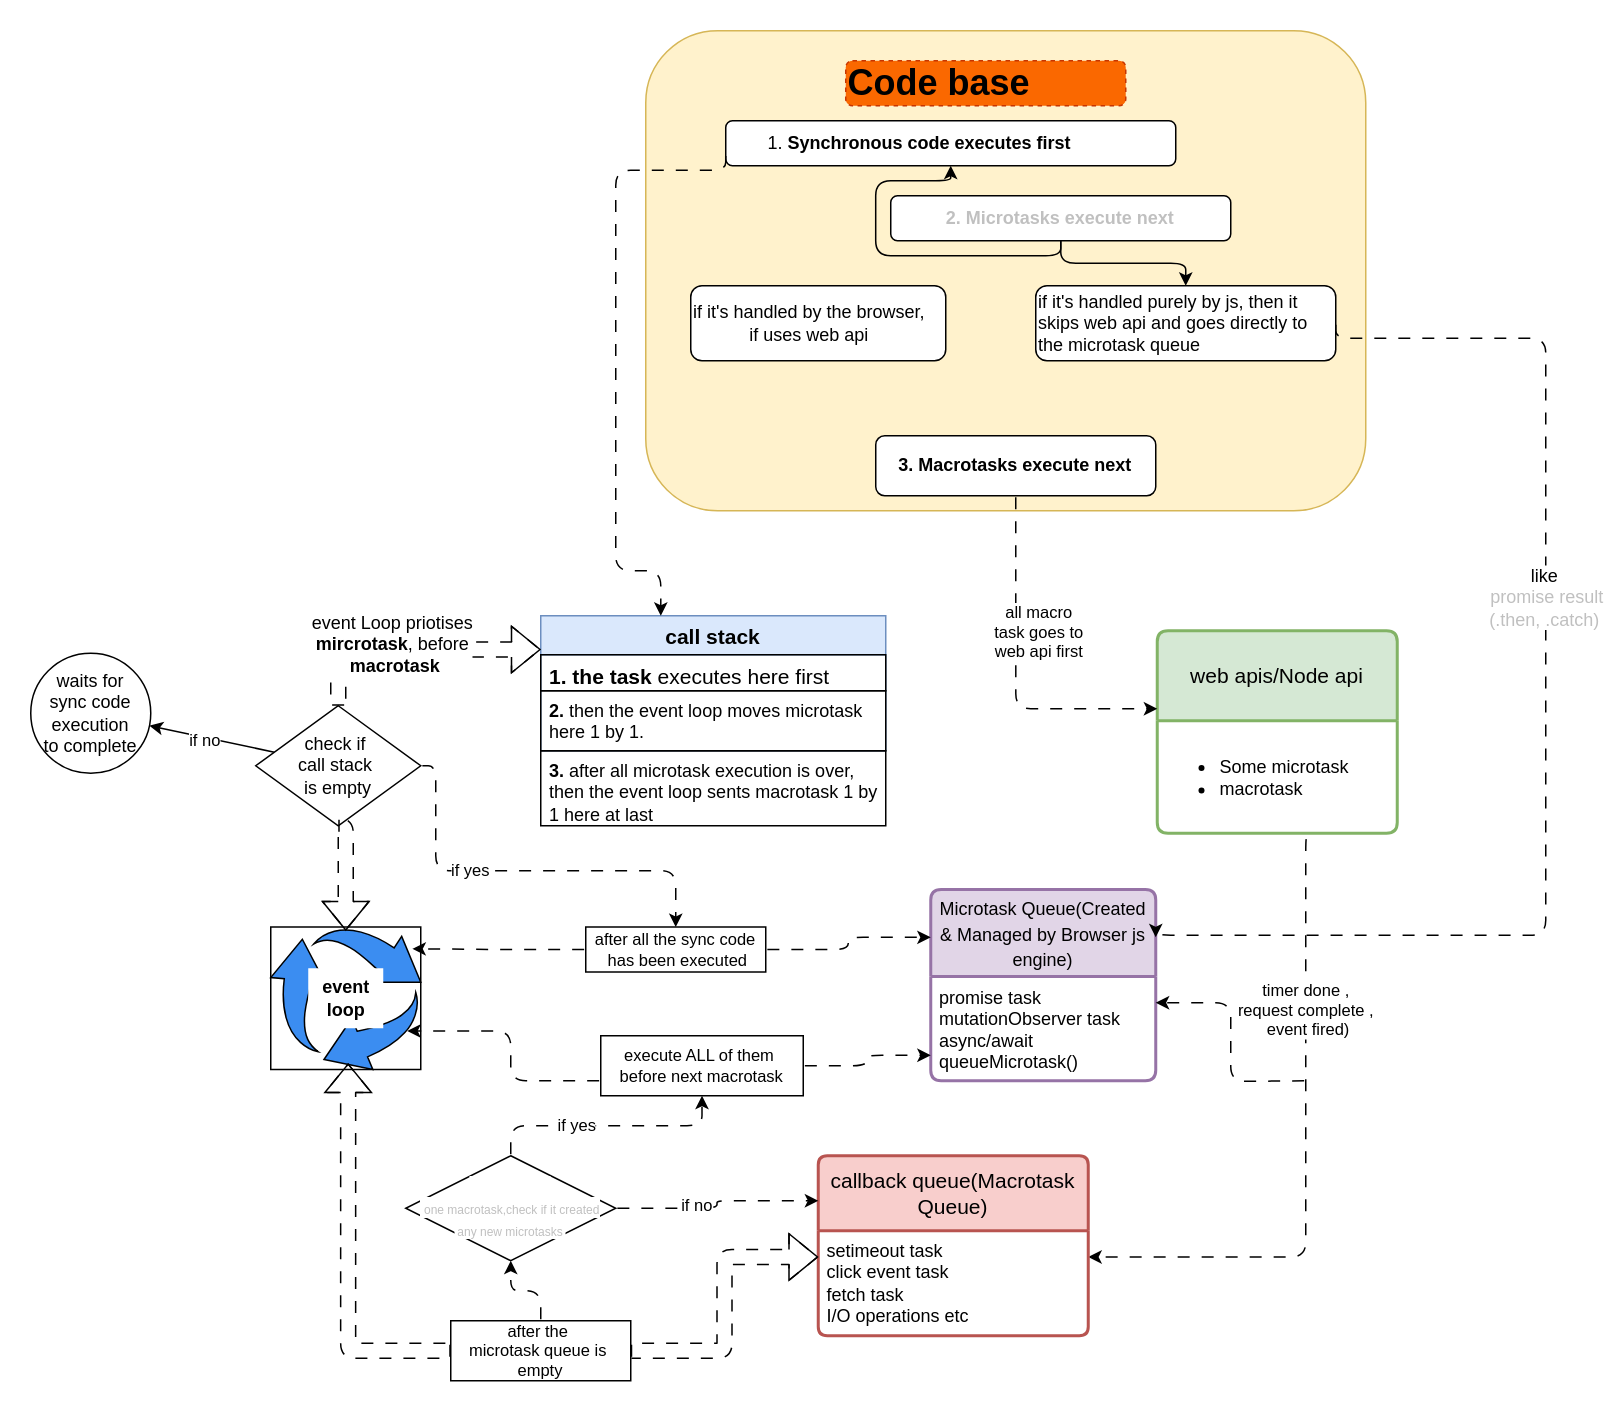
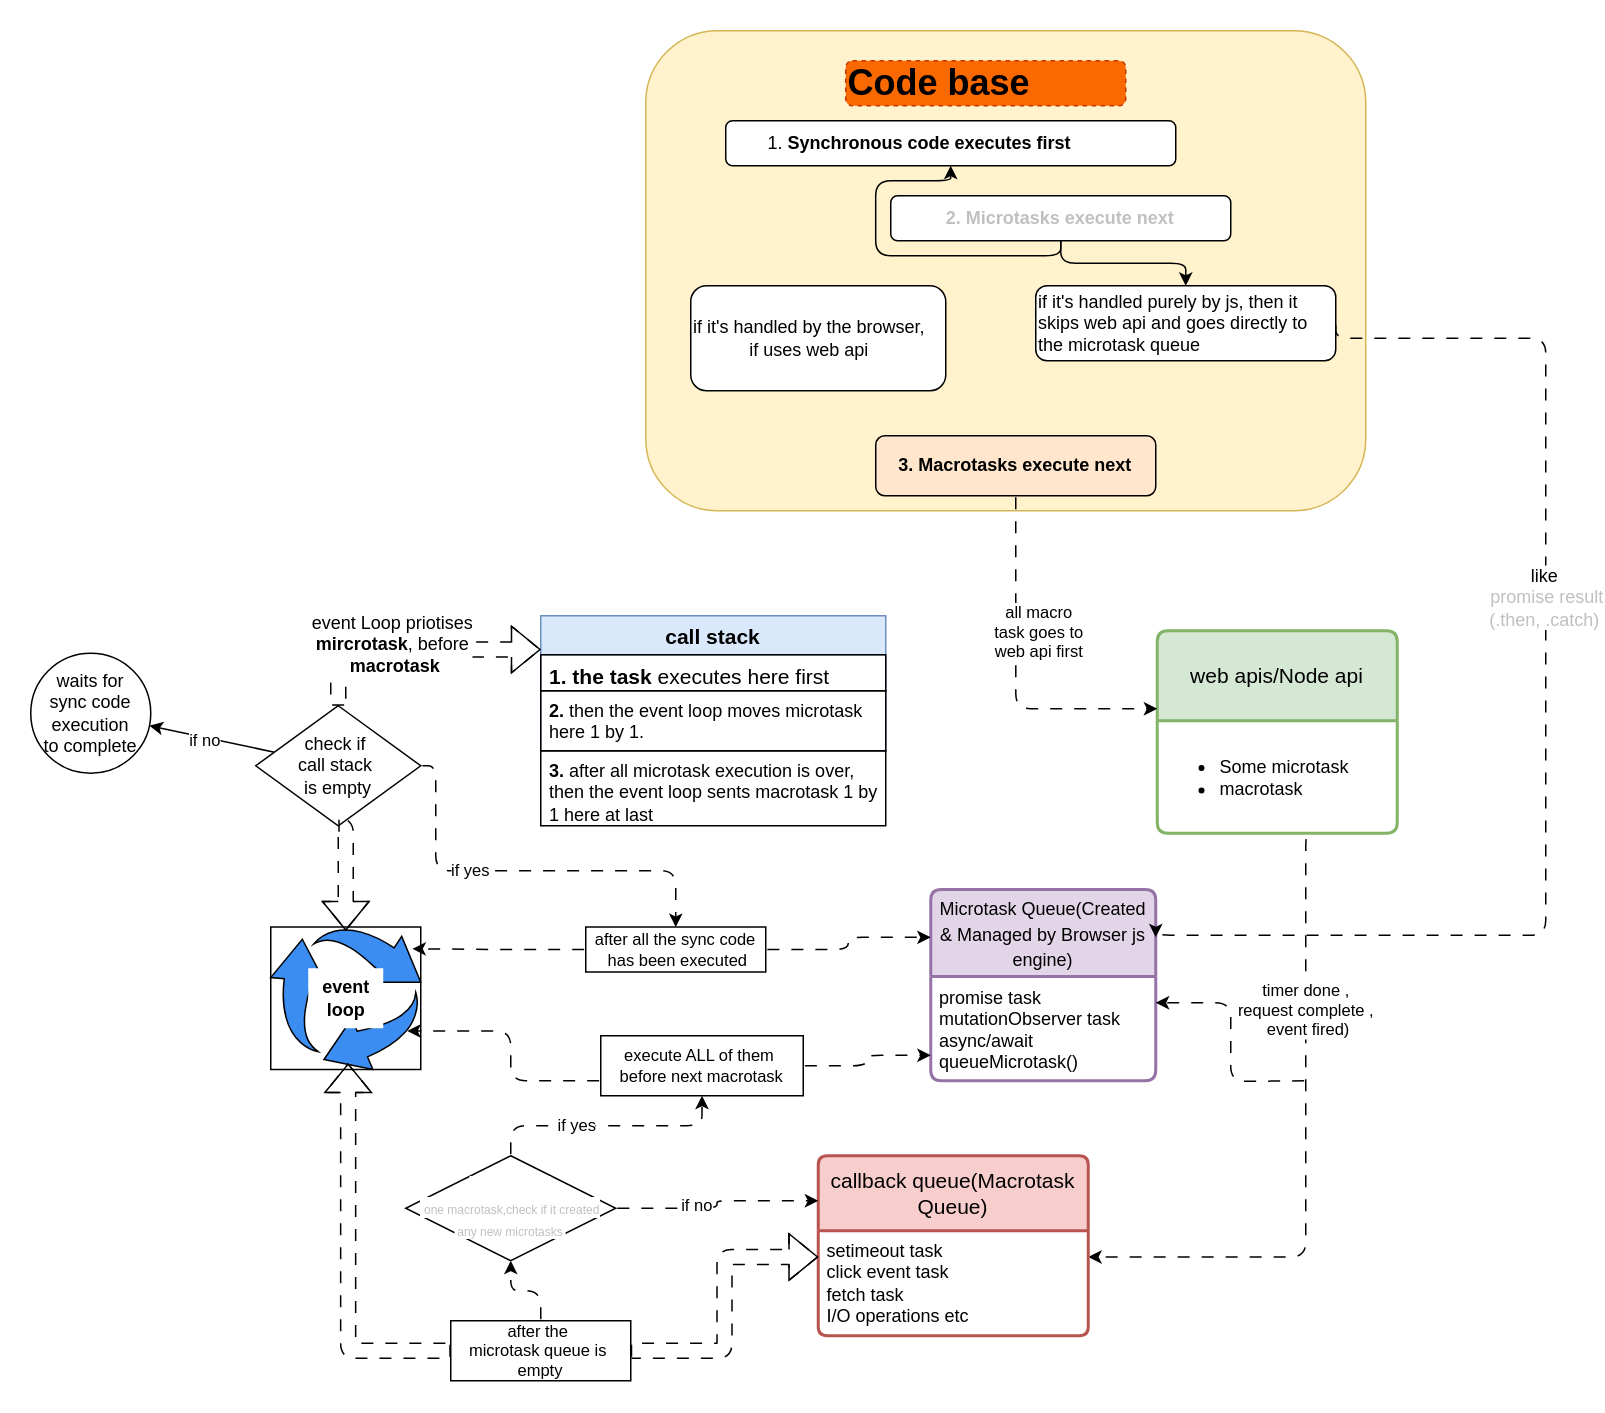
- <mxCell id="9" value="&lt;div style=&quot;text-align: center;&quot;&gt;&lt;font style=&quot;color: light-dark(rgb(0, 0, 0), rgb(255, 255, 255));&quot;&gt;&lt;span style=&quot;text-wrap-mode: nowrap;&quot;&gt;if it's handled by the browser,&lt;/span&gt;&lt;/font&gt;&lt;/div&gt;&lt;div style=&quot;text-align: center;&quot;&gt;&lt;font style=&quot;color: light-dark(rgb(0, 0, 0), rgb(255, 255, 255));&quot;&gt;&lt;span style=&quot;text-wrap-mode: nowrap;&quot;&gt;if uses web api&lt;/span&gt;&lt;/font&gt;&lt;/div&gt;" style="rounded=1;whiteSpace=wrap;html=1;align=left;" parent="3" vertex="1"><mxGeometry x="30" y="170" width="170" height="50" as="geometry" /></mxCell>
+ <mxCell id="9" value="&lt;div style=&quot;text-align: center;&quot;&gt;&lt;font style=&quot;color: light-dark(rgb(0, 0, 0), rgb(255, 255, 255));&quot;&gt;&lt;span style=&quot;text-wrap-mode: nowrap;&quot;&gt;if it's handled by the browser,&lt;/span&gt;&lt;/font&gt;&lt;/div&gt;&lt;div style=&quot;text-align: center;&quot;&gt;&lt;font style=&quot;color: light-dark(rgb(0, 0, 0), rgb(255, 255, 255));&quot;&gt;&lt;span style=&quot;text-wrap-mode: nowrap;&quot;&gt;if uses web api&lt;/span&gt;&lt;/font&gt;&lt;/div&gt;" style="rounded=1;whiteSpace=wrap;html=1;align=left;" parent="3" vertex="1"><mxGeometry x="30" y="170" width="170" height="70" as="geometry" /></mxCell>
- <mxCell id="6" value="&lt;div style=&quot;&quot;&gt;&lt;font style=&quot;color: light-dark(rgb(0, 0, 0), rgb(255, 255, 255));&quot;&gt;&lt;span style=&quot;background-color: transparent; text-wrap-mode: nowrap; font-weight: 700;&quot;&gt;3. Macrotasks&amp;nbsp;&lt;/span&gt;&lt;span style=&quot;background-color: transparent; text-wrap-mode: nowrap; font-weight: 700;&quot;&gt;execute next&lt;/span&gt;&lt;/font&gt;&lt;/div&gt;" style="rounded=1;whiteSpace=wrap;html=1;align=center;" parent="3" vertex="1"><mxGeometry x="153.33" y="270" width="186.67" height="40" as="geometry" /></mxCell>
+ <mxCell id="6" value="&lt;div style=&quot;&quot;&gt;&lt;font style=&quot;color: light-dark(rgb(0, 0, 0), rgb(255, 255, 255));&quot;&gt;&lt;span style=&quot;background-color: transparent; text-wrap-mode: nowrap; font-weight: 700;&quot;&gt;3. Macrotasks&amp;nbsp;&lt;/span&gt;&lt;span style=&quot;background-color: transparent; text-wrap-mode: nowrap; font-weight: 700;&quot;&gt;execute next&lt;/span&gt;&lt;/font&gt;&lt;/div&gt;" style="rounded=1;whiteSpace=wrap;html=1;align=center;fillColor=#ffe6cc;" parent="3" vertex="1"><mxGeometry x="153.33" y="270" width="186.67" height="40" as="geometry" /></mxCell>
- <mxCell id="31" value="" style="endArrow=classic;html=1;exitX=0;exitY=0.75;exitDx=0;exitDy=0;entryX=0.348;entryY=0;entryDx=0;entryDy=0;entryPerimeter=0;elbow=vertical;flowAnimation=1;edgeStyle=orthogonalEdgeStyle;" parent="1" source="4" target="21" edge="1"><mxGeometry width="50" height="50" relative="1" as="geometry"><mxPoint x="250" y="590" as="sourcePoint" /><mxPoint x="300" y="560" as="targetPoint" /><Array as="points"><mxPoint x="410" y="113" /><mxPoint x="410" y="380" /><mxPoint x="440" y="380" /></Array></mxGeometry></mxCell>
